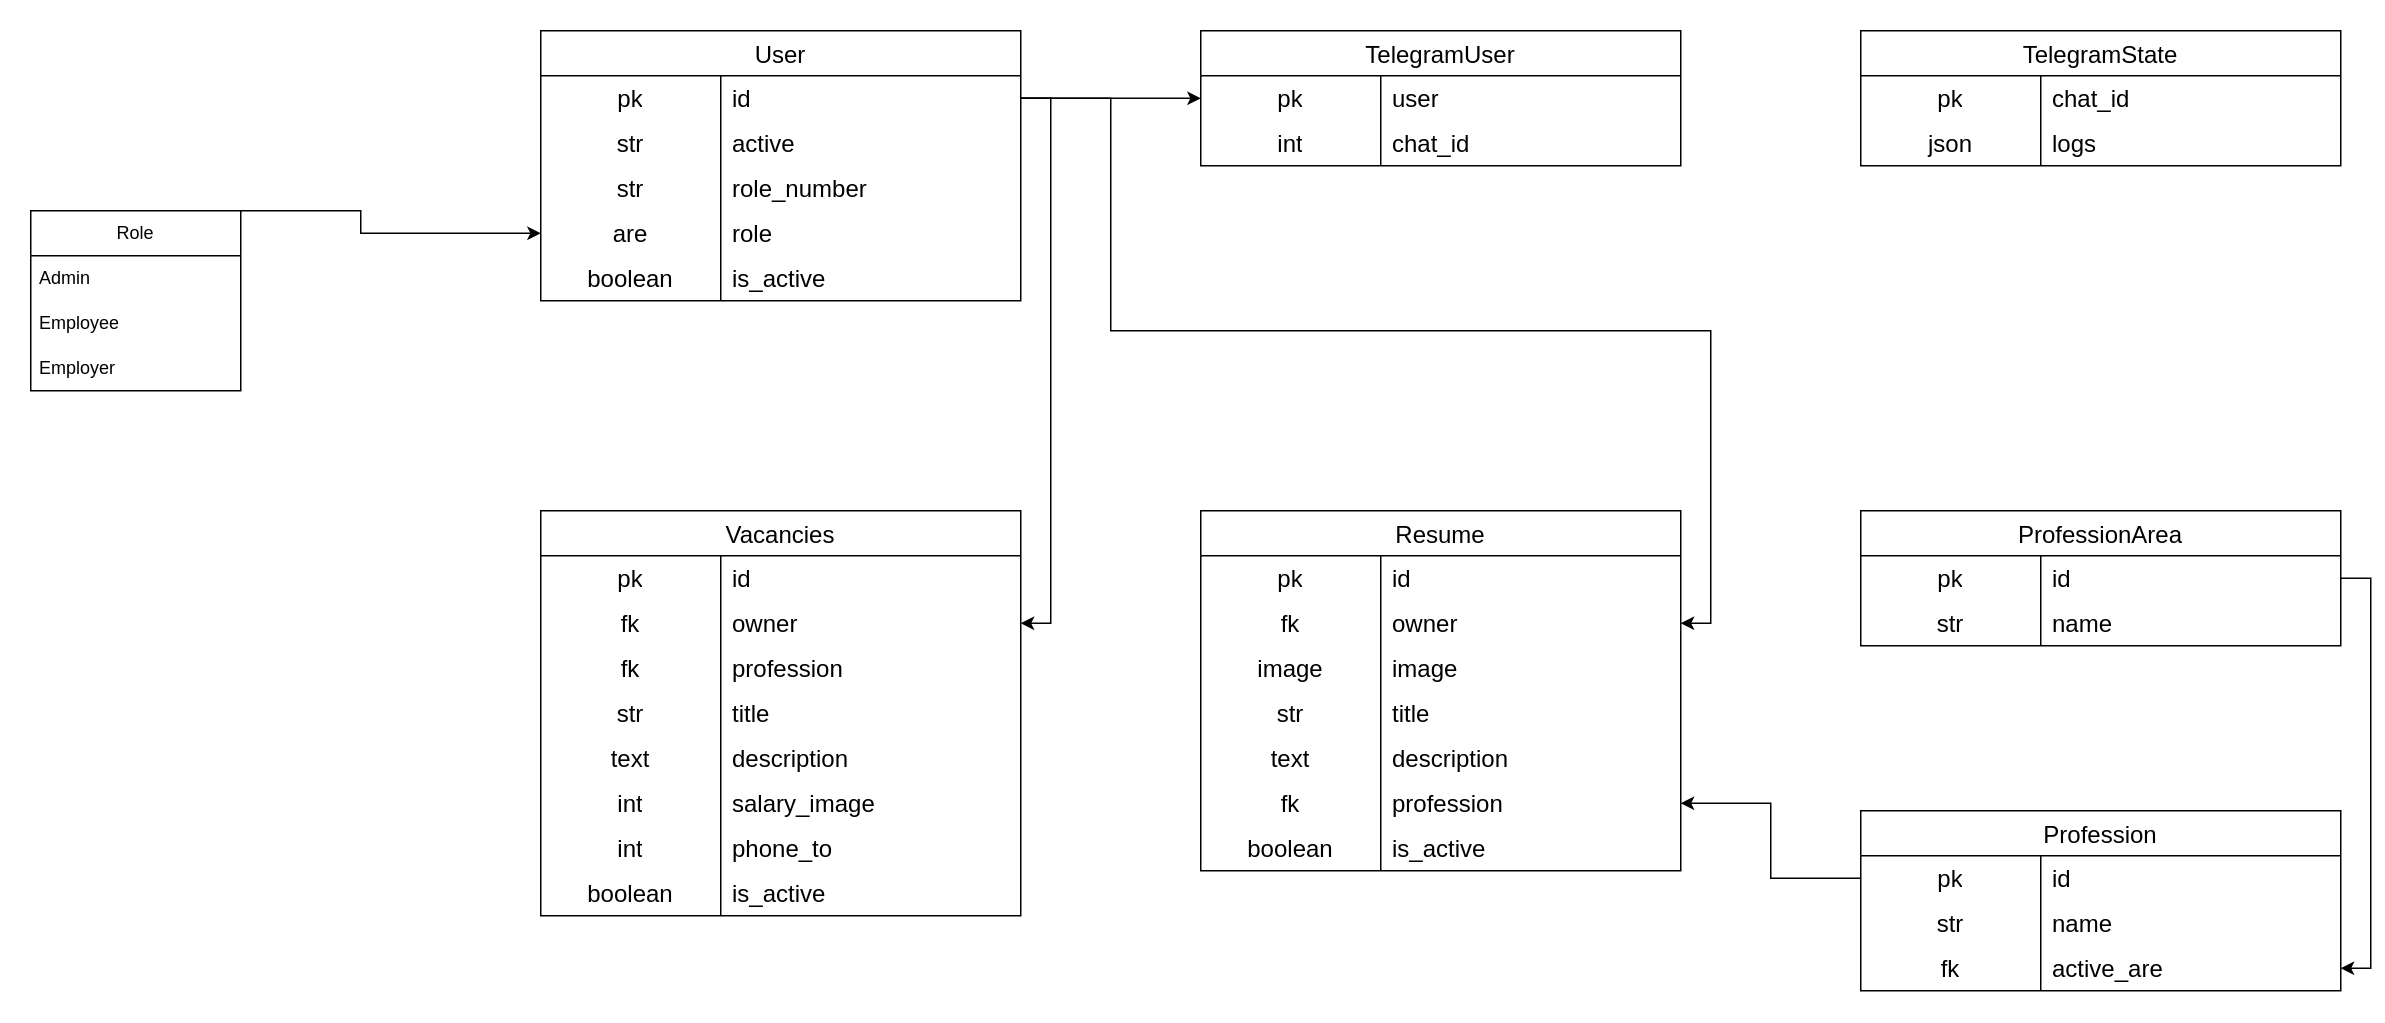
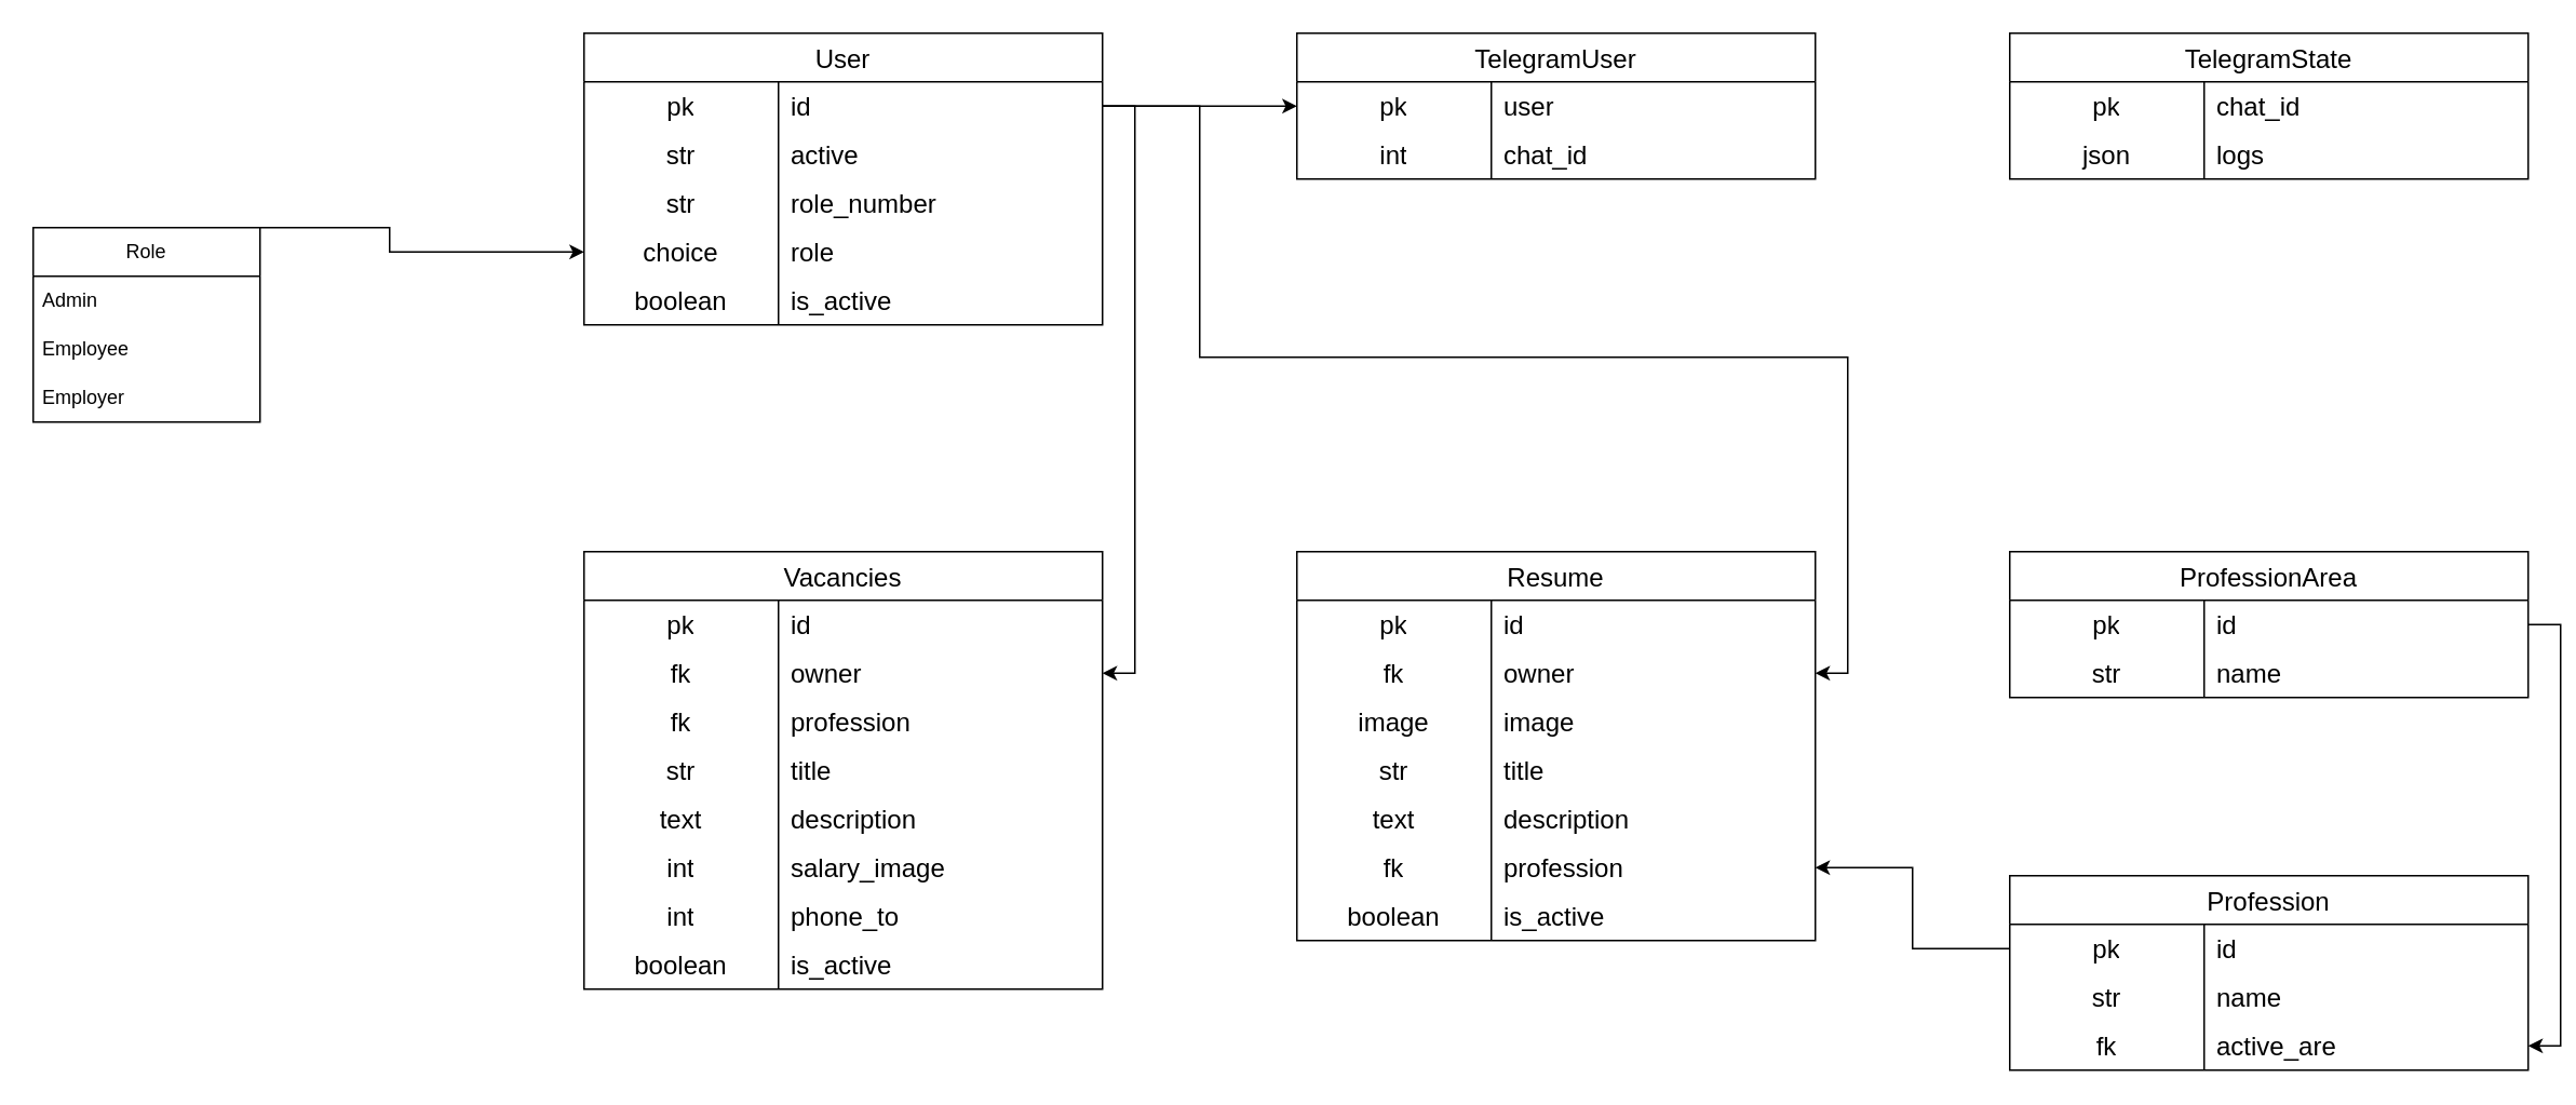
- <mxCell id="13" value="are" style="shape=partialRectangle;html=1;whiteSpace=wrap;connectable=0;fillColor=none;top=0;left=0;bottom=0;right=0;overflow=hidden;strokeColor=inherit;fontSize=16;" parent="12" vertex="1"><mxGeometry width="120" height="30" as="geometry"><mxRectangle width="120" height="30" as="alternateBounds" /></mxGeometry></mxCell>
+ <mxCell id="13" value="choice" style="shape=partialRectangle;html=1;whiteSpace=wrap;connectable=0;fillColor=none;top=0;left=0;bottom=0;right=0;overflow=hidden;strokeColor=inherit;fontSize=16;" parent="12" vertex="1"><mxGeometry width="120" height="30" as="geometry"><mxRectangle width="120" height="30" as="alternateBounds" /></mxGeometry></mxCell>
